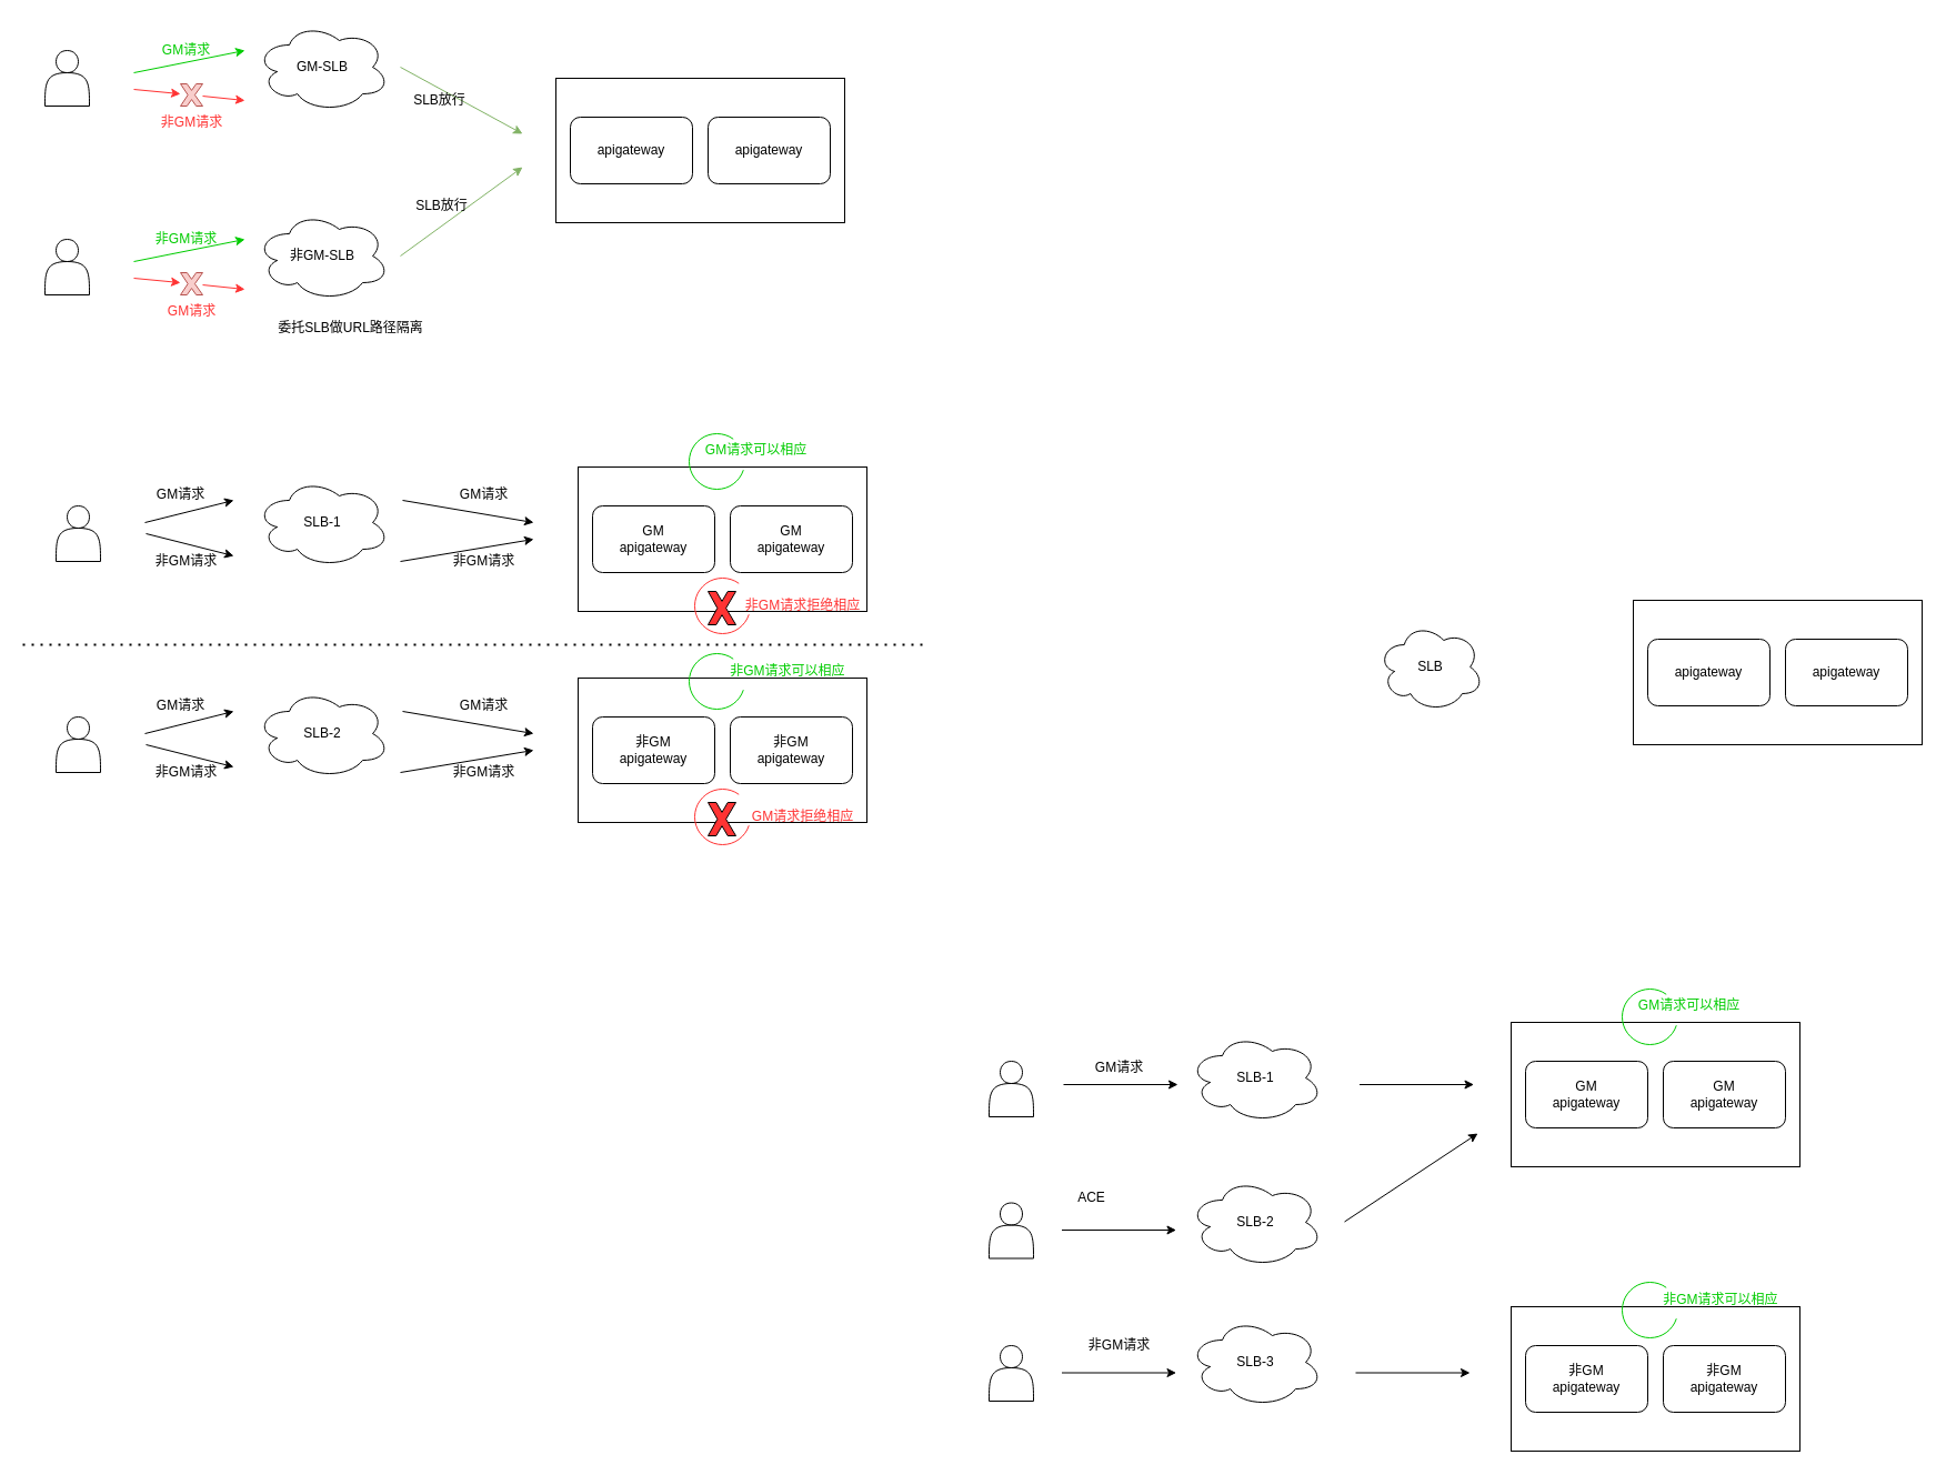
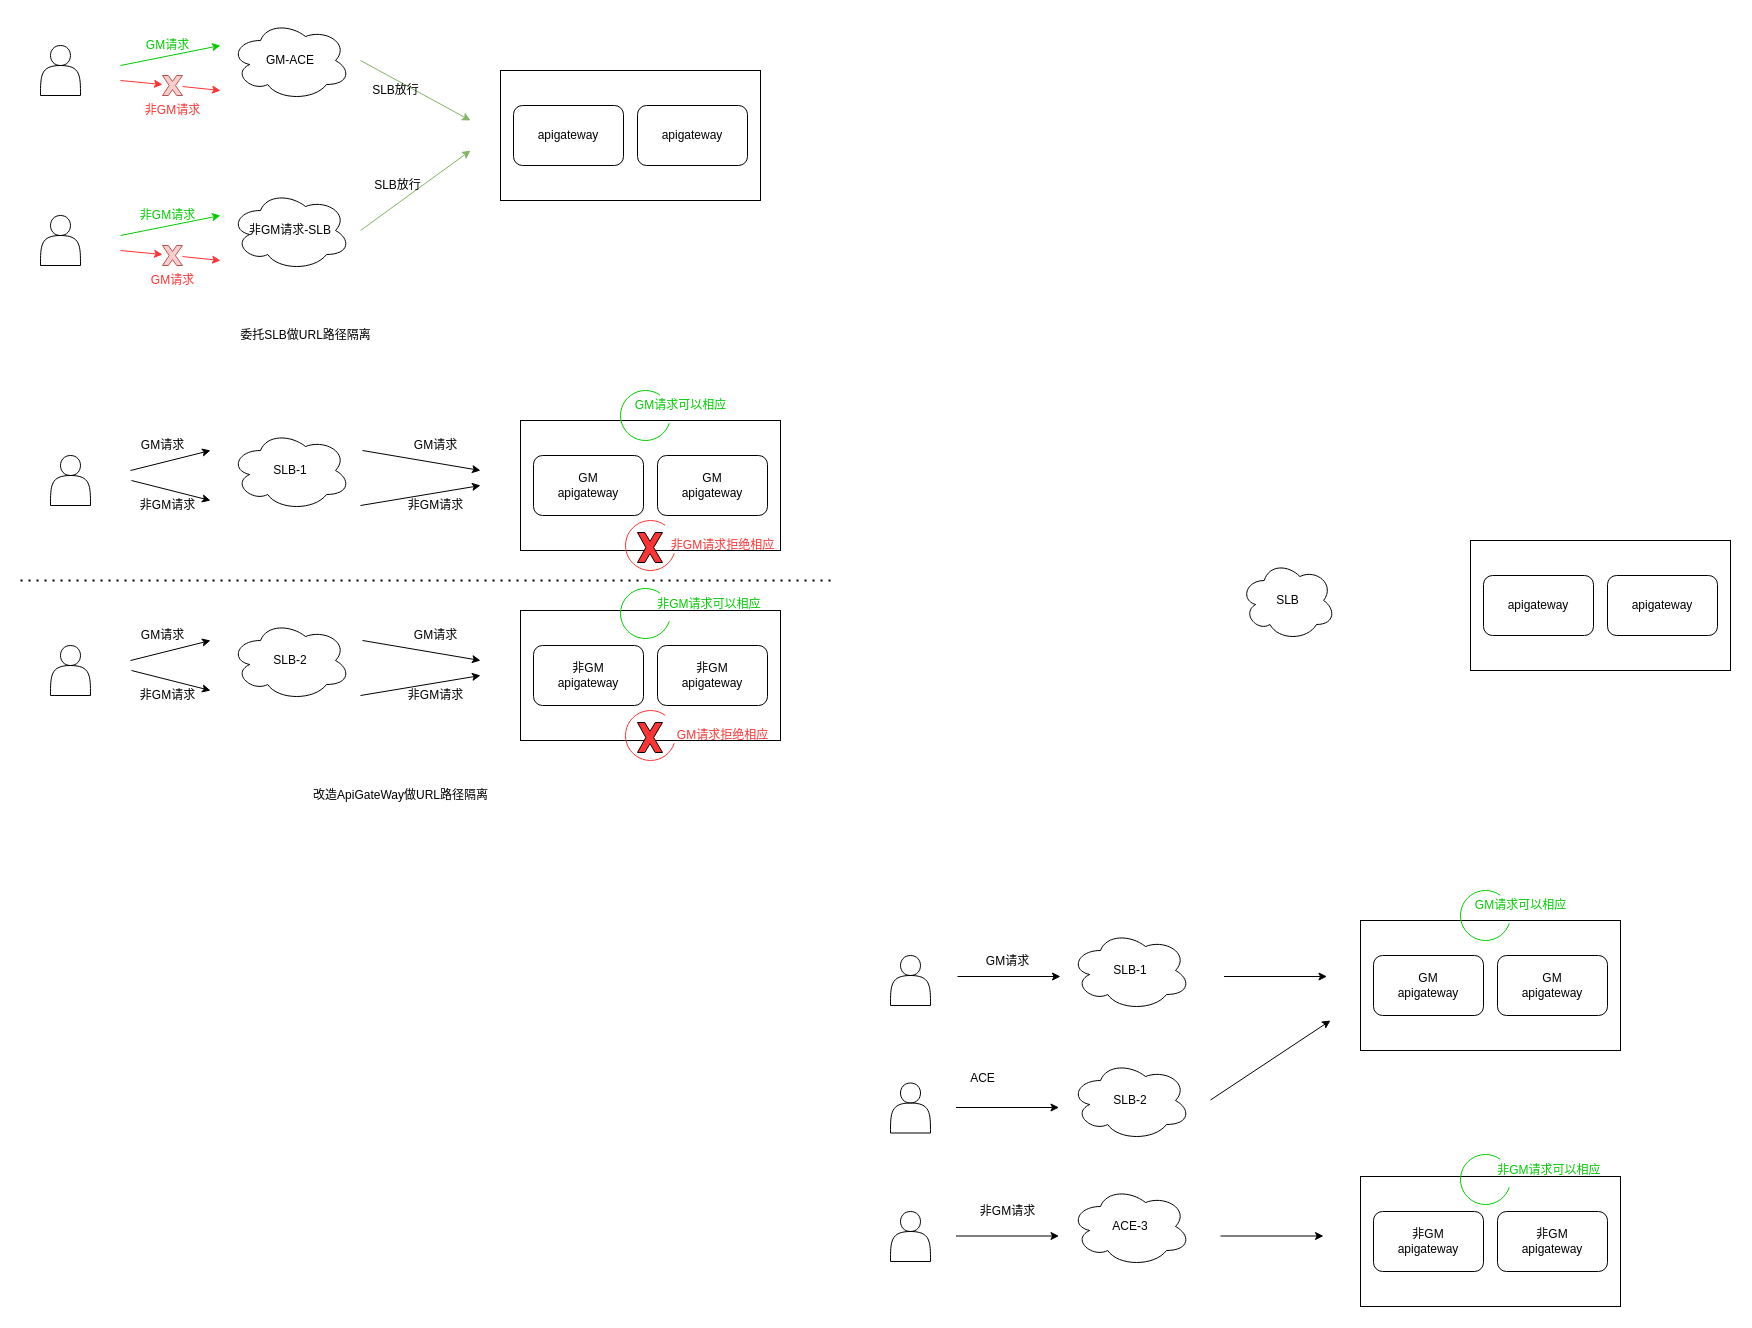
- <mxCell id="2" value="GM-SLB" style="ellipse;shape=cloud;whiteSpace=wrap;html=1;" parent="1" vertex="1"><mxGeometry x="230" y="20" width="120" height="80" as="geometry" /></mxCell>
+ <mxCell id="2" value="GM-ACE" style="ellipse;shape=cloud;whiteSpace=wrap;html=1;" parent="1" vertex="1"><mxGeometry x="230" y="20" width="120" height="80" as="geometry" /></mxCell>
- <mxCell id="22" value="非GM-SLB" style="ellipse;shape=cloud;whiteSpace=wrap;html=1;" parent="1" vertex="1"><mxGeometry x="230" y="190" width="120" height="80" as="geometry" /></mxCell>
+ <mxCell id="22" value="非GM请求-SLB" style="ellipse;shape=cloud;whiteSpace=wrap;html=1;" parent="1" vertex="1"><mxGeometry x="230" y="190" width="120" height="80" as="geometry" /></mxCell>
- <mxCell id="20" value="委托SLB做URL路径隔离" style="text;html=1;align=center;verticalAlign=middle;resizable=0;points=[];autosize=1;strokeColor=none;fillColor=none;" parent="1" vertex="1"><mxGeometry x="240" y="280" width="150" height="30" as="geometry" /></mxCell>
+ <mxCell id="20" value="委托SLB做URL路径隔离" style="text;html=1;align=center;verticalAlign=middle;resizable=0;points=[];autosize=1;strokeColor=none;fillColor=none;" parent="1" vertex="1"><mxGeometry x="230" y="320" width="150" height="30" as="geometry" /></mxCell>
+ <mxCell id="71" value="改造ApiGateWay做URL路径隔离" style="text;html=1;align=center;verticalAlign=middle;resizable=0;points=[];autosize=1;strokeColor=none;fillColor=none;" parent="1" vertex="1"><mxGeometry x="300" y="780" width="200" height="30" as="geometry" /></mxCell>
- <mxCell id="82" value="SLB-3" style="ellipse;shape=cloud;whiteSpace=wrap;html=1;" vertex="1" parent="1"><mxGeometry x="1070" y="1186" width="120" height="80" as="geometry" /></mxCell>
+ <mxCell id="82" value="ACE-3" style="ellipse;shape=cloud;whiteSpace=wrap;html=1;" vertex="1" parent="1"><mxGeometry x="1070" y="1186" width="120" height="80" as="geometry" /></mxCell>
